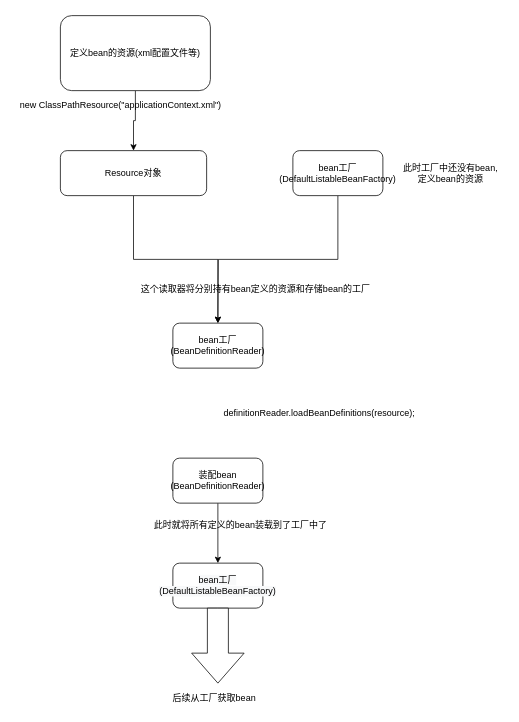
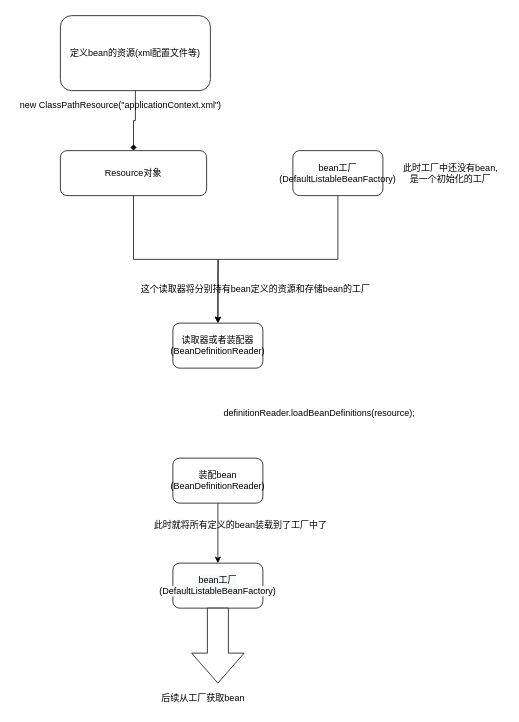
- <mxCell id="2" style="edgeStyle=orthogonalEdgeStyle;rounded=0;orthogonalLoop=1;jettySize=auto;html=1;exitX=0.5;exitY=1;exitDx=0;exitDy=0;entryX=0.5;entryY=0;entryDx=0;entryDy=0;" parent="1" source="3" target="5" edge="1"><mxGeometry relative="1" as="geometry" /></mxCell>
+ <mxCell id="2" style="edgeStyle=orthogonalEdgeStyle;rounded=0;orthogonalLoop=1;jettySize=auto;html=1;exitX=0.5;exitY=1;exitDx=0;exitDy=0;entryX=0.5;entryY=0;entryDx=0;entryDy=0;endArrow=diamond;" parent="1" source="3" target="5" edge="1"><mxGeometry relative="1" as="geometry" /></mxCell>
- <mxCell id="9" value="此时工厂中还没有bean,&lt;br&gt;定义bean的资源&lt;br&gt;" style="text;html=1;align=center;verticalAlign=middle;resizable=0;points=[];autosize=1;" parent="1" vertex="1"><mxGeometry x="530" y="215" width="140" height="30" as="geometry" /></mxCell>
+ <mxCell id="9" value="此时工厂中还没有bean,&lt;br&gt;是一个初始化的工厂&lt;br&gt;" style="text;html=1;align=center;verticalAlign=middle;resizable=0;points=[];autosize=1;" parent="1" vertex="1"><mxGeometry x="530" y="215" width="140" height="30" as="geometry" /></mxCell>
- <mxCell id="10" value="bean工厂&lt;br&gt;(BeanDefinitionReader)" style="rounded=1;whiteSpace=wrap;html=1;" parent="1" vertex="1"><mxGeometry x="230" y="430" width="120" height="60" as="geometry" /></mxCell>
+ <mxCell id="10" value="读取器或者装配器&lt;br&gt;(BeanDefinitionReader)" style="rounded=1;whiteSpace=wrap;html=1;" parent="1" vertex="1"><mxGeometry x="230" y="430" width="120" height="60" as="geometry" /></mxCell>
- <mxCell id="18" value="后续从工厂获取bean" style="text;html=1;align=center;verticalAlign=middle;resizable=0;points=[];autosize=1;" parent="1" vertex="1"><mxGeometry x="220" y="920" width="130" height="20" as="geometry" /></mxCell>
+ <mxCell id="18" value="后续从工厂获取bean" style="text;html=1;align=center;verticalAlign=middle;resizable=0;points=[];autosize=1;" parent="1" vertex="1"><mxGeometry x="205" y="920" width="130" height="20" as="geometry" /></mxCell>
